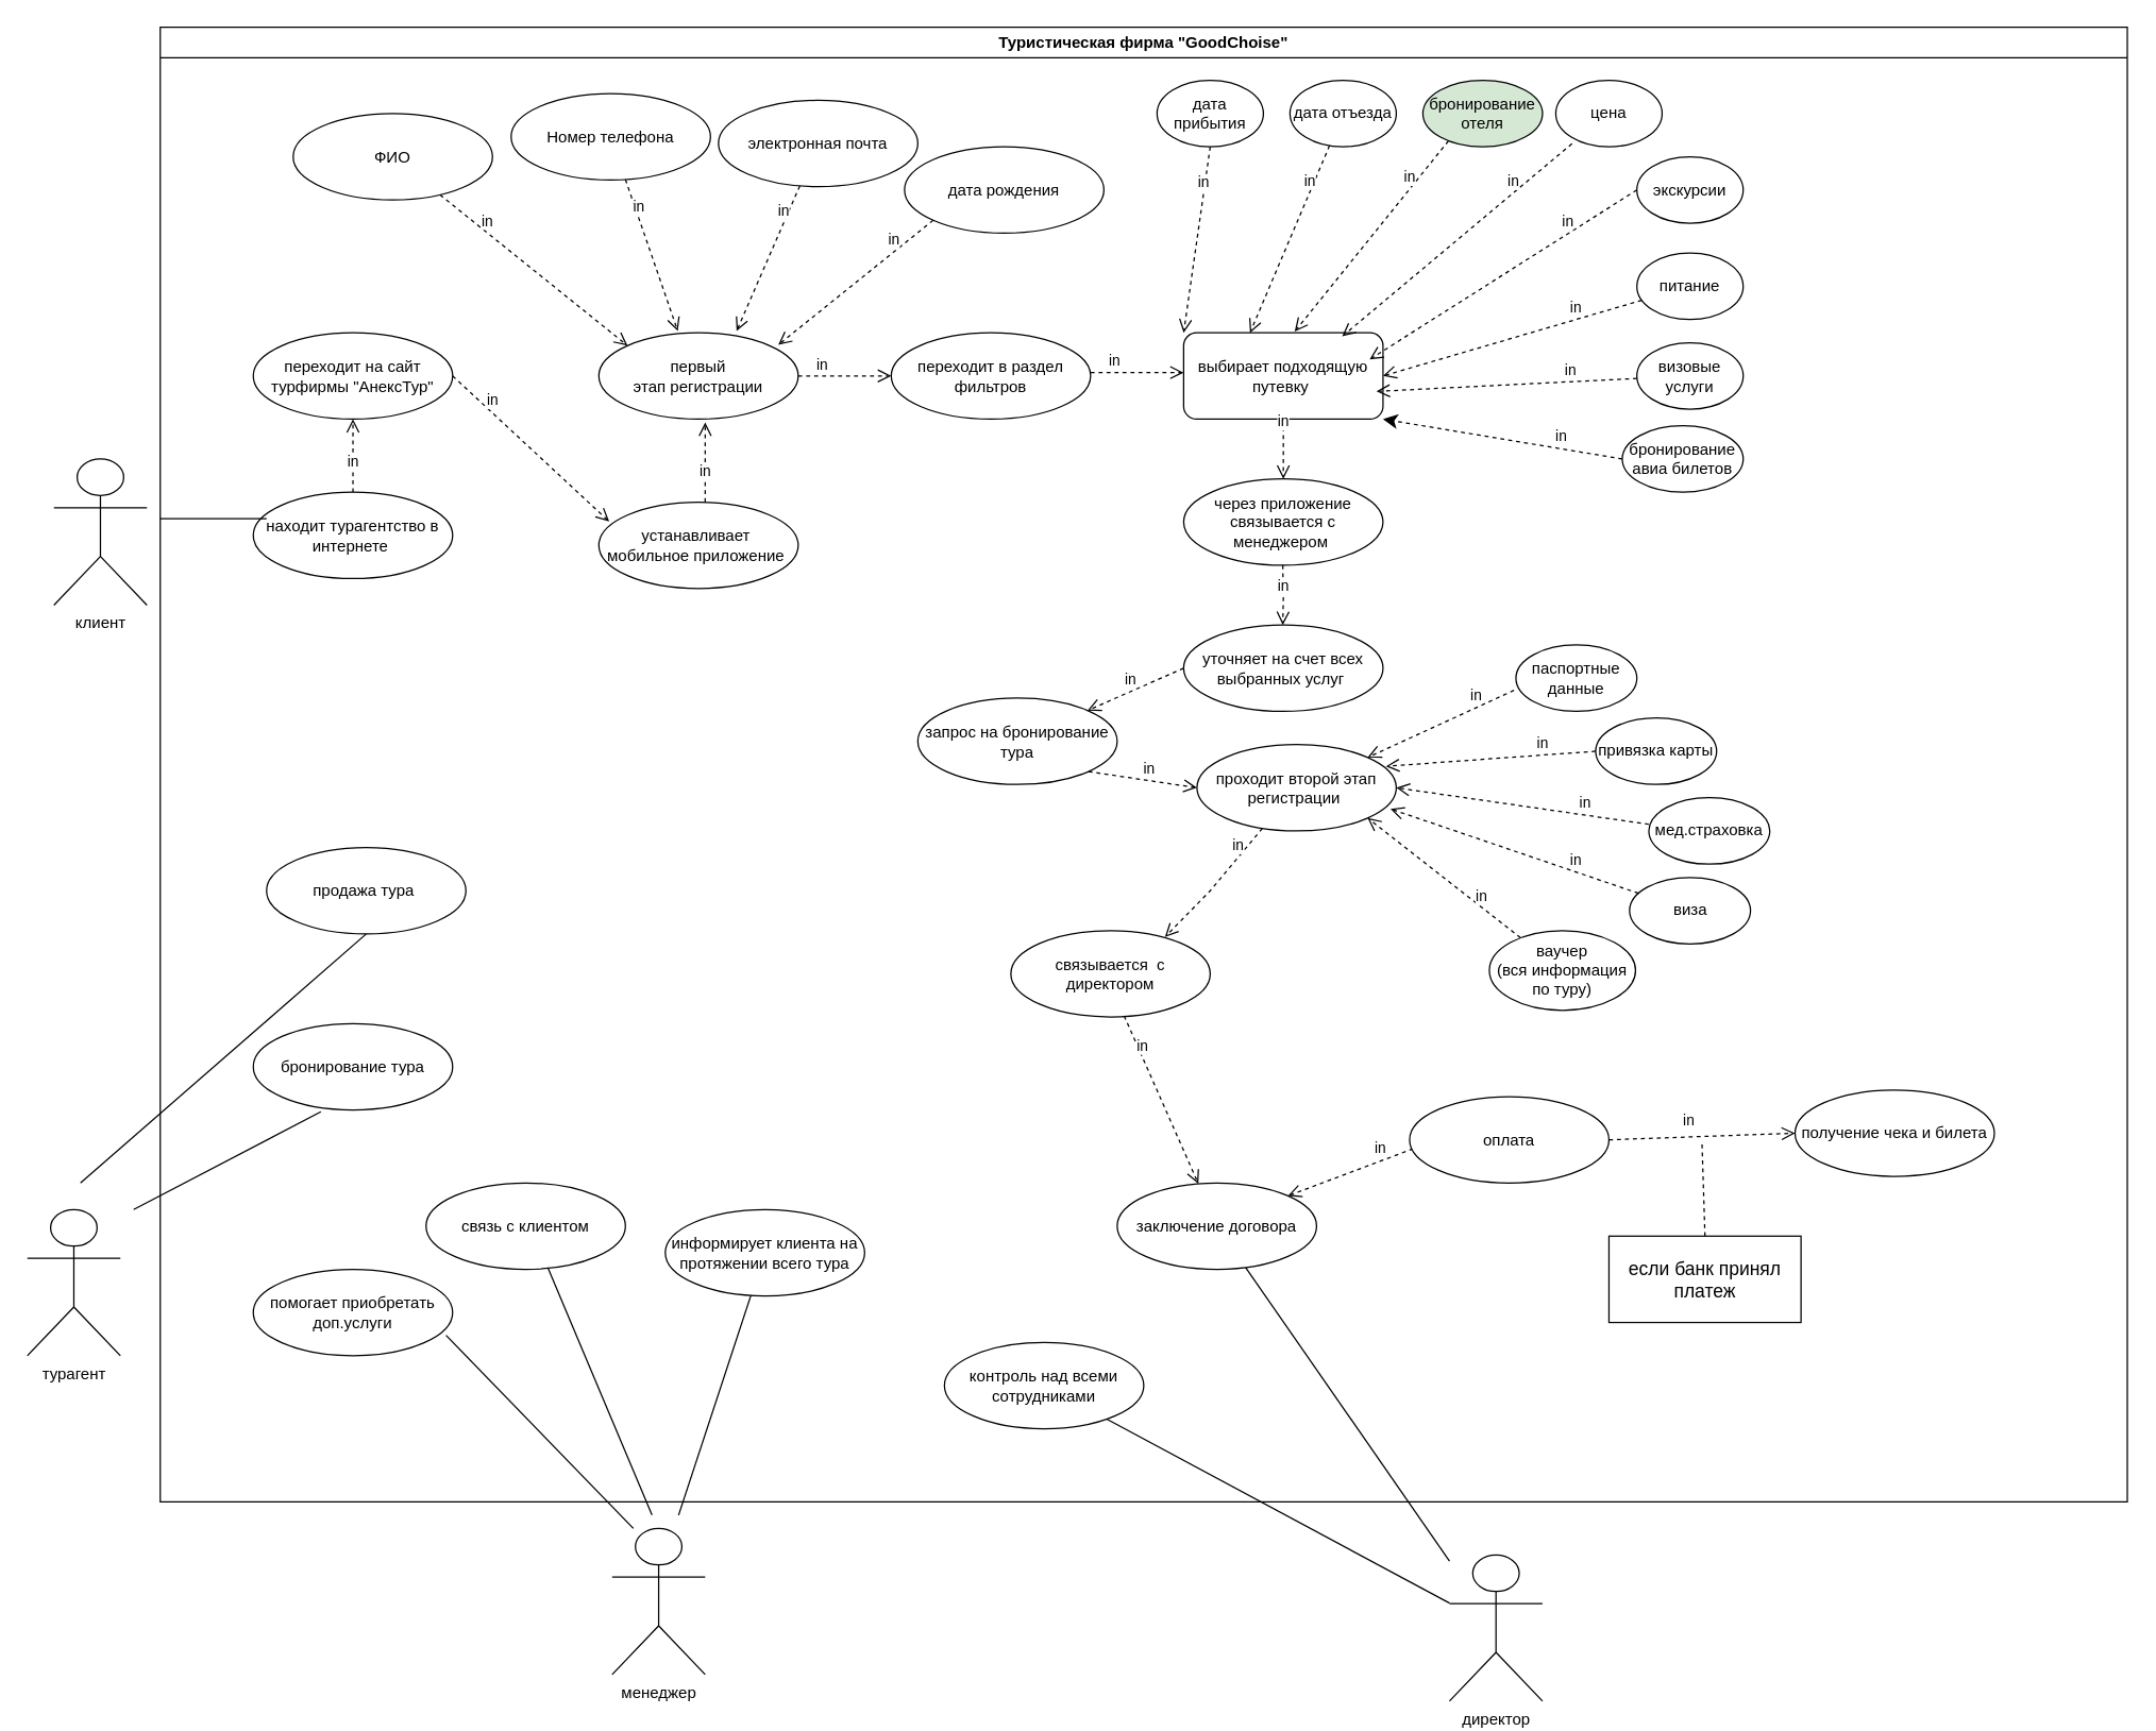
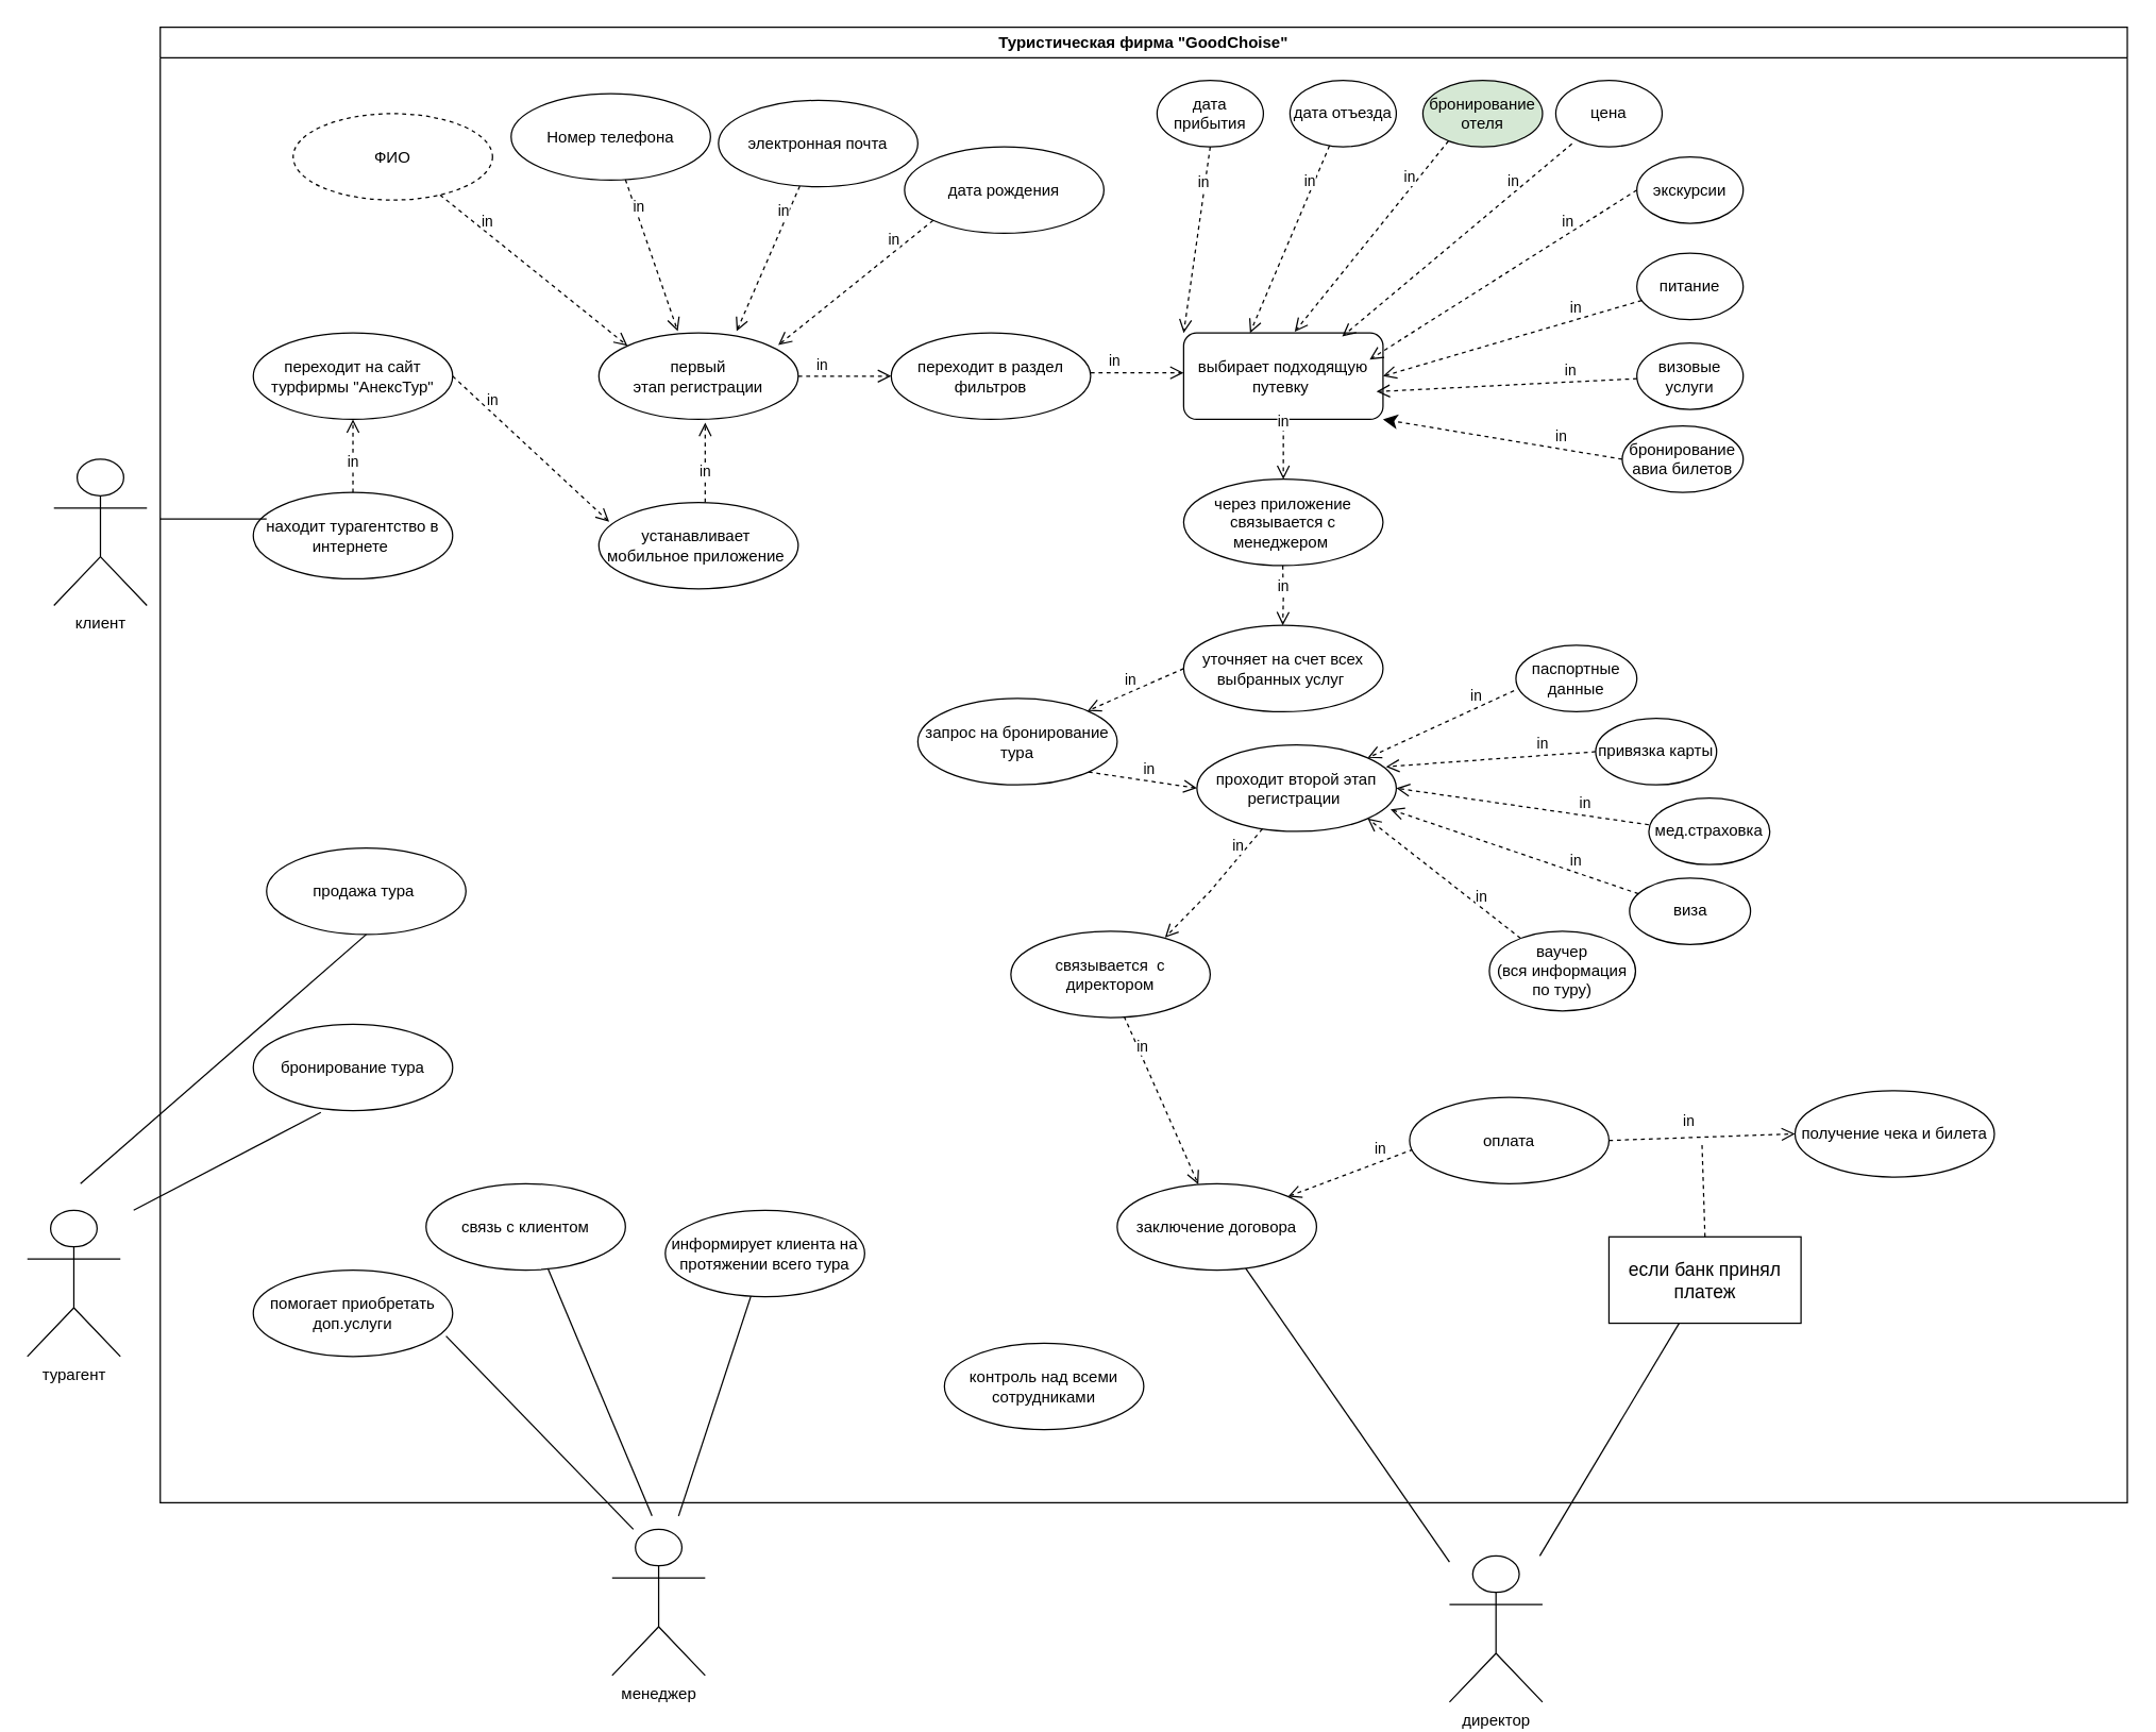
- <mxCell id="8" value="ФИО" style="ellipse;whiteSpace=wrap;html=1;" vertex="1" parent="2"><mxGeometry x="100" y="65" width="150" height="65" as="geometry" /></mxCell>
+ <mxCell id="8" value="ФИО" style="ellipse;whiteSpace=wrap;html=1;dashed=1;" vertex="1" parent="2"><mxGeometry x="100" y="65" width="150" height="65" as="geometry" /></mxCell>
- <mxCell id="81" value="" style="endArrow=none;html=1;rounded=0;" edge="1" parent="1" source="80" target="63"><mxGeometry width="50" height="50" relative="1" as="geometry"><mxPoint x="1110" y="1090" as="sourcePoint" /><mxPoint x="1050" y="980" as="targetPoint" /></mxGeometry></mxCell>
+ <mxCell id="81" value="" style="endArrow=none;html=1;rounded=0;" edge="1" parent="1" source="80" target="70"><mxGeometry width="50" height="50" relative="1" as="geometry"><mxPoint x="1110" y="1090" as="sourcePoint" /><mxPoint x="1050" y="980" as="targetPoint" /></mxGeometry></mxCell>
